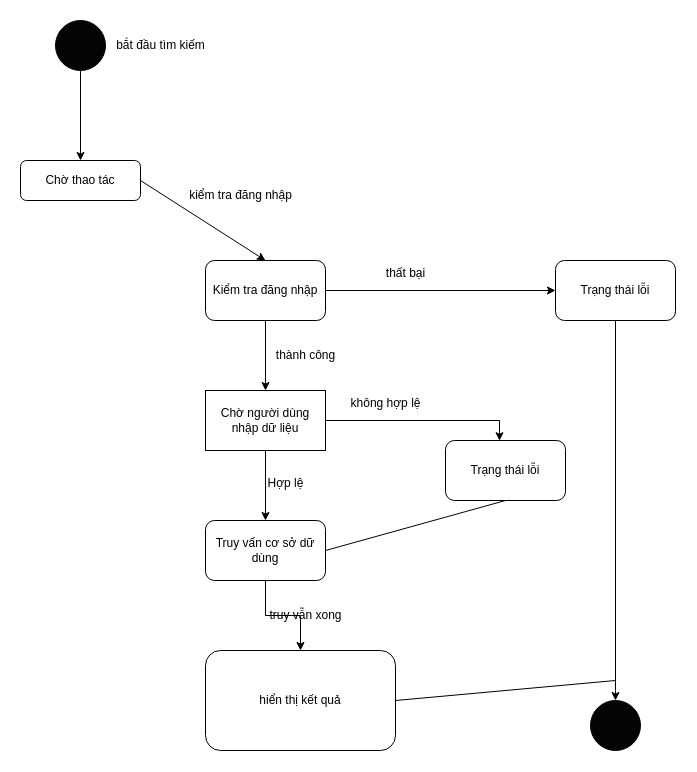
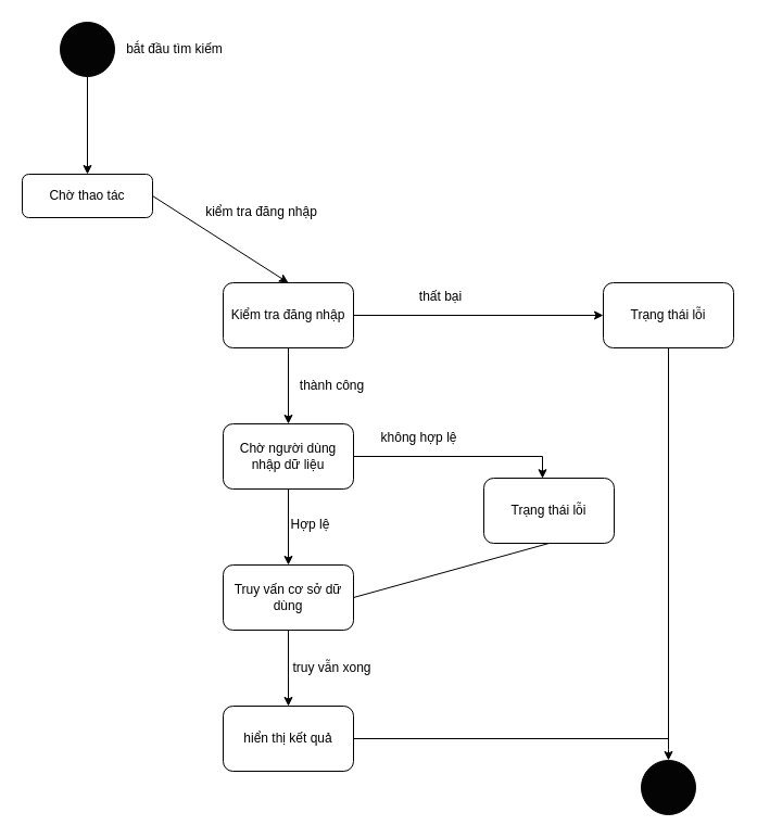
- <mxCell id="9" value="Chờ người dùng nhập dữ liệu" style="whiteSpace=wrap;html=1;rounded=0;" vertex="1" parent="1"><mxGeometry x="205" y="390" width="120" height="60" as="geometry" /></mxCell>
+ <mxCell id="9" value="Chờ người dùng nhập dữ liệu" style="rounded=1;whiteSpace=wrap;html=1;" vertex="1" parent="1"><mxGeometry x="205" y="390" width="120" height="60" as="geometry" /></mxCell>
- <mxCell id="12" value="hiển thị kết quả" style="rounded=1;whiteSpace=wrap;html=1;" vertex="1" parent="1"><mxGeometry x="205" y="650" width="190" height="100" as="geometry" /></mxCell>
+ <mxCell id="12" value="hiển thị kết quả" style="rounded=1;whiteSpace=wrap;html=1;" vertex="1" parent="1"><mxGeometry x="205" y="650" width="120" height="60" as="geometry" /></mxCell>
